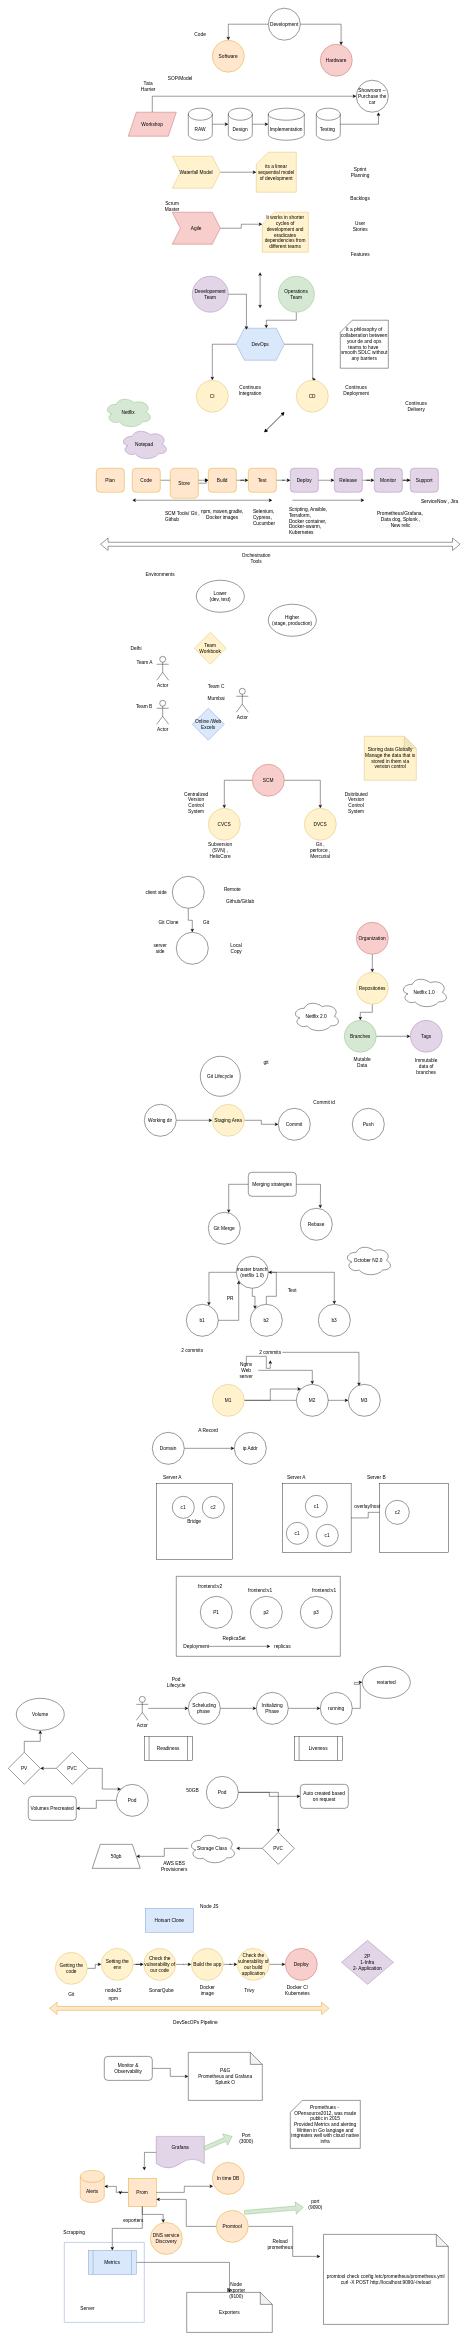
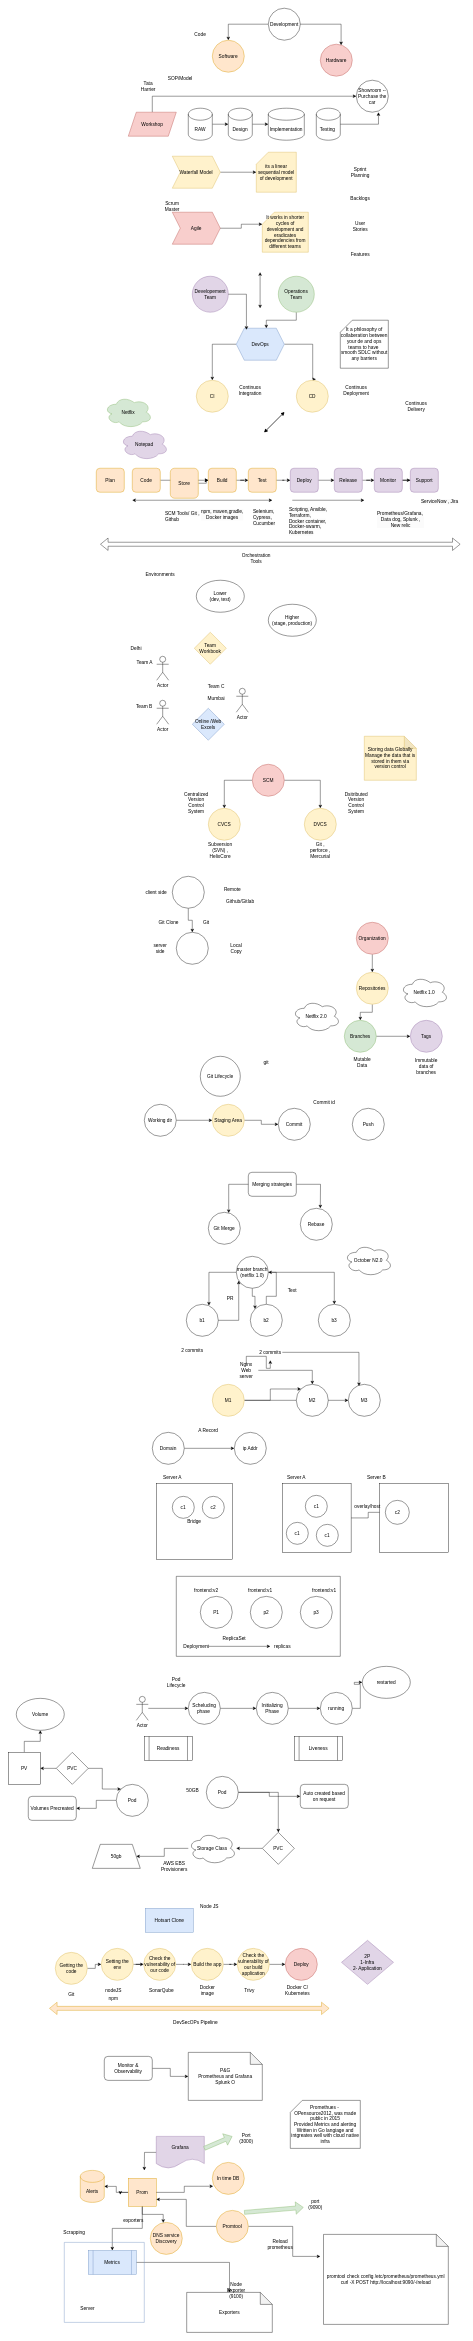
- <mxCell id="176" value="frontend:v2" style="text;html=1;align=center;verticalAlign=middle;whiteSpace=wrap;rounded=0;" vertex="1" parent="1"><mxGeometry x="495" y="3950" width="60" height="30" as="geometry" /></mxCell>
+ <mxCell id="176" value="frontend:v2" style="text;html=1;align=center;verticalAlign=middle;whiteSpace=wrap;rounded=0;" vertex="1" parent="1"><mxGeometry x="485" y="3960" width="60" height="30" as="geometry" /></mxCell>
- <mxCell id="205" value="PV" style="rhombus;whiteSpace=wrap;html=1;" vertex="1" parent="1"><mxGeometry x="20" y="4380" width="80" height="80" as="geometry" /></mxCell>
+ <mxCell id="205" value="PV" style="whiteSpace=wrap;html=1;rounded=0;" vertex="1" parent="1"><mxGeometry x="20" y="4380" width="80" height="80" as="geometry" /></mxCell>
